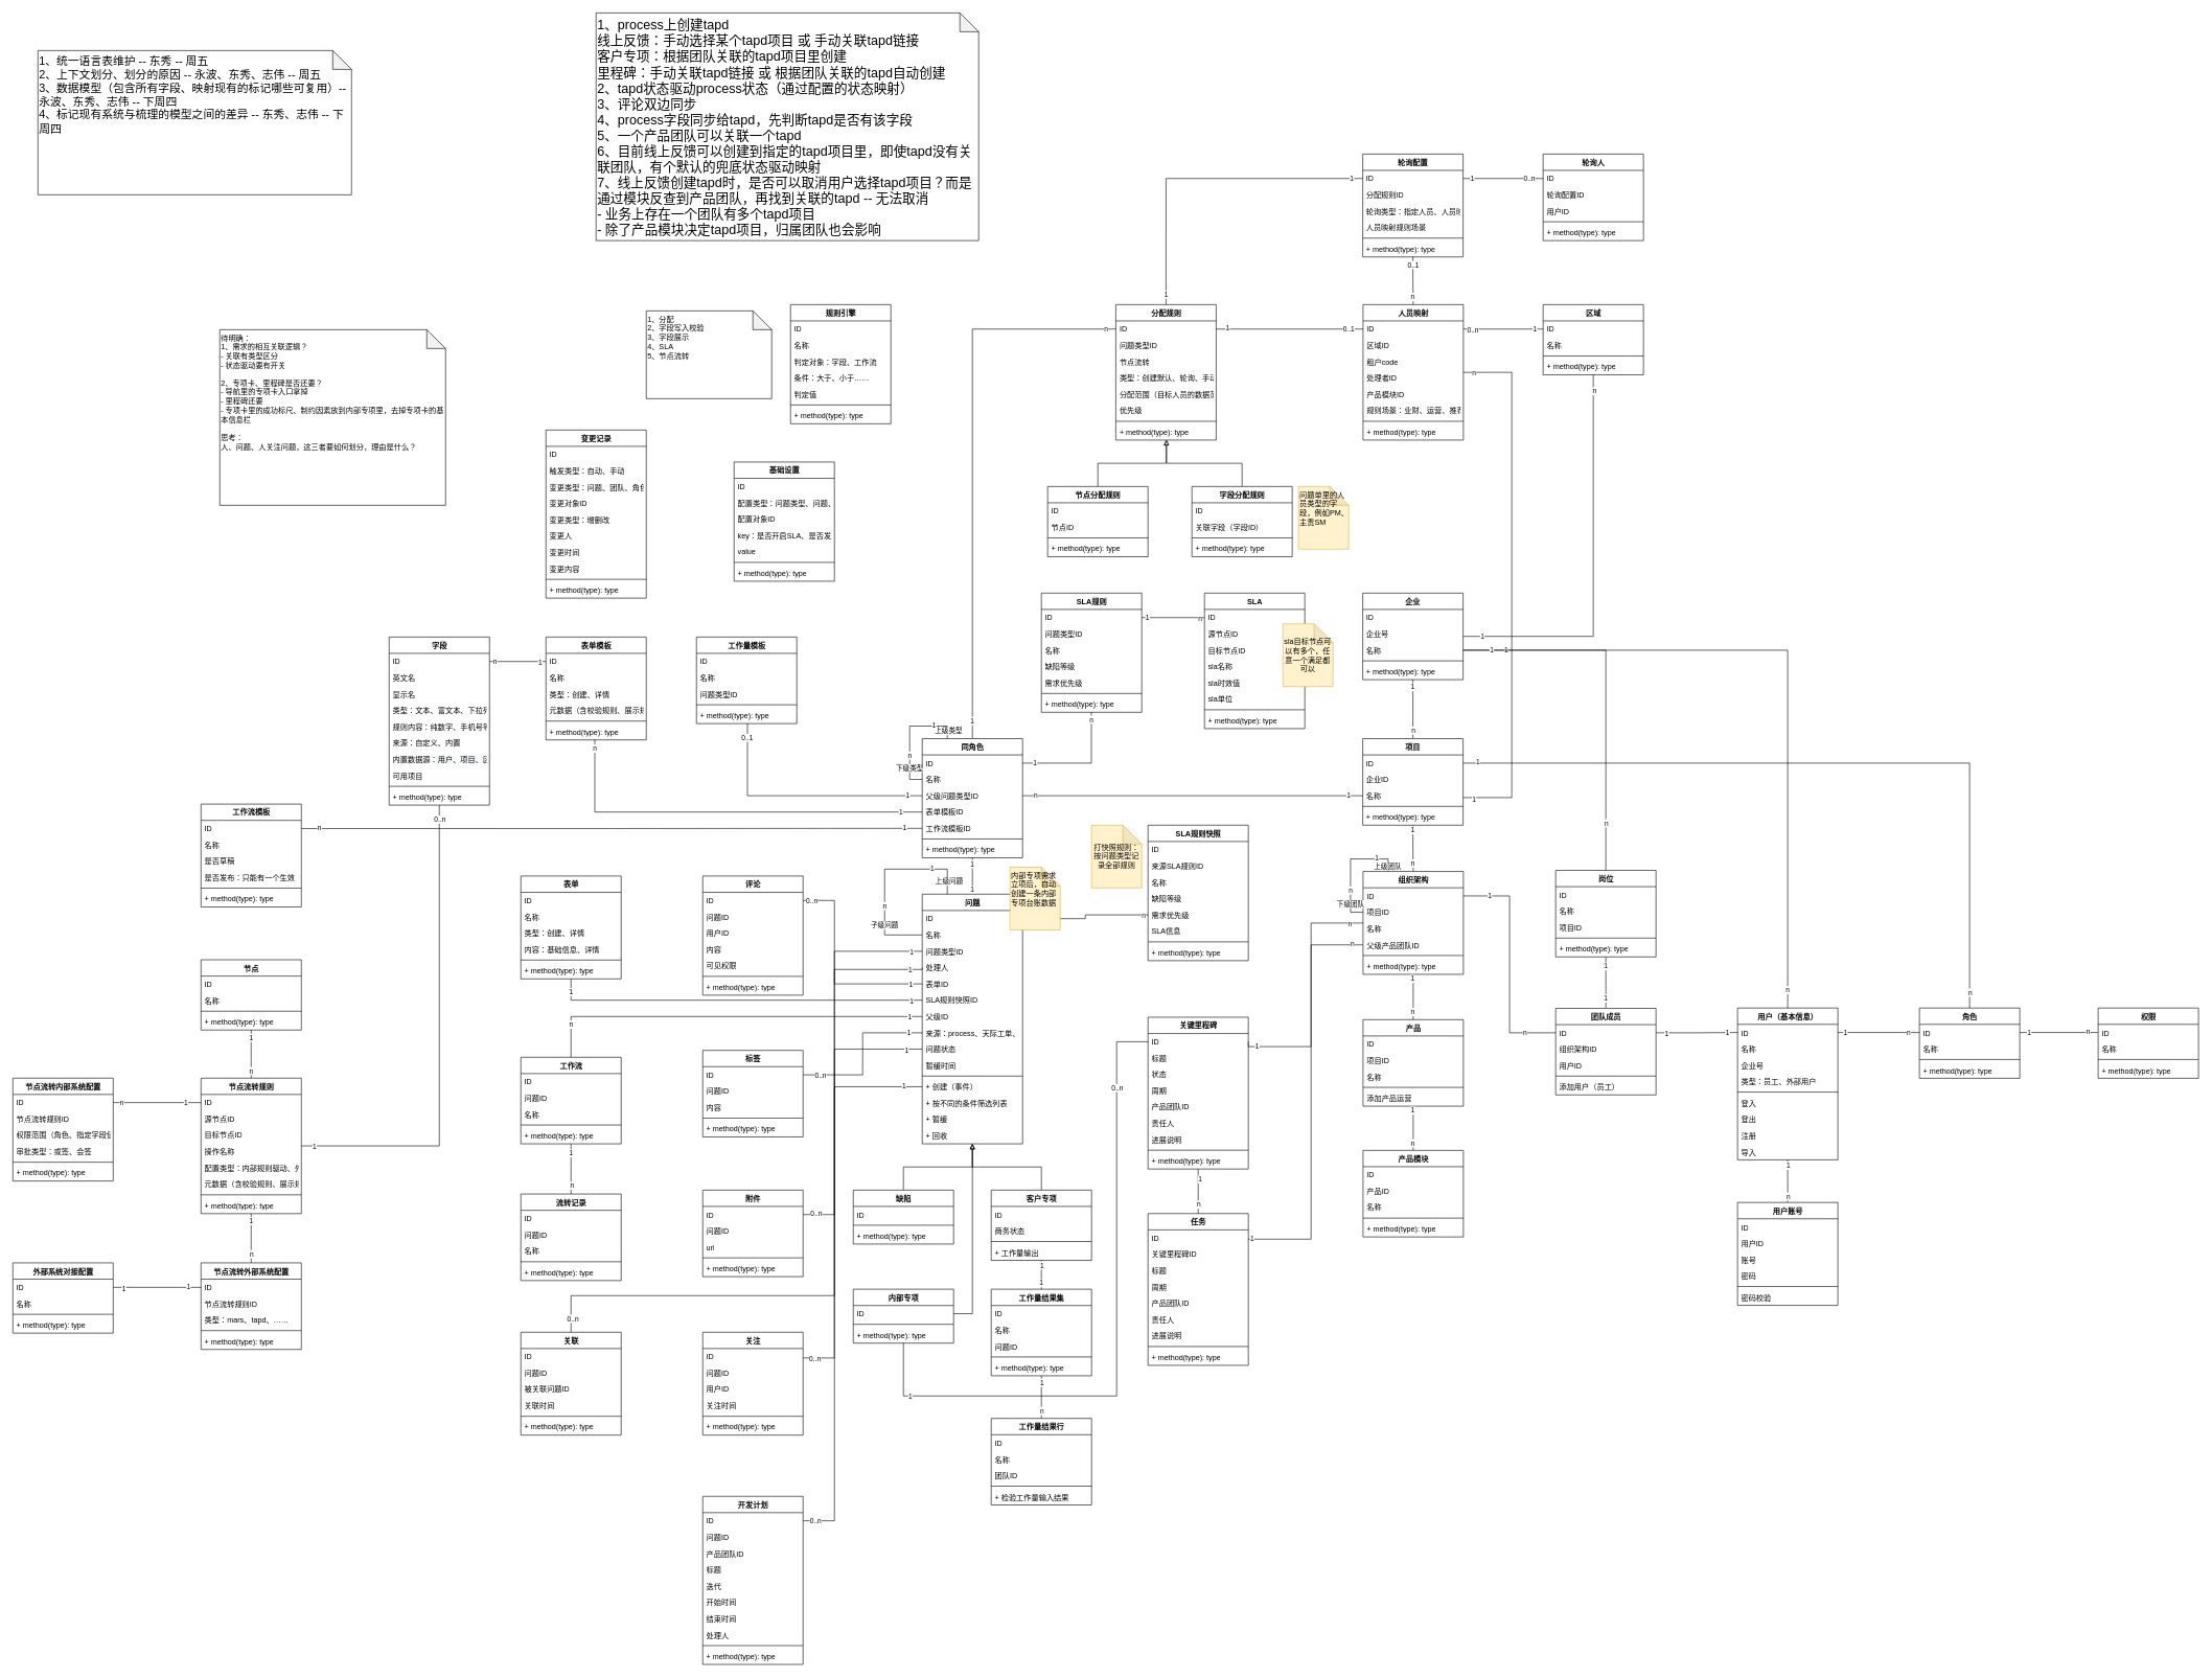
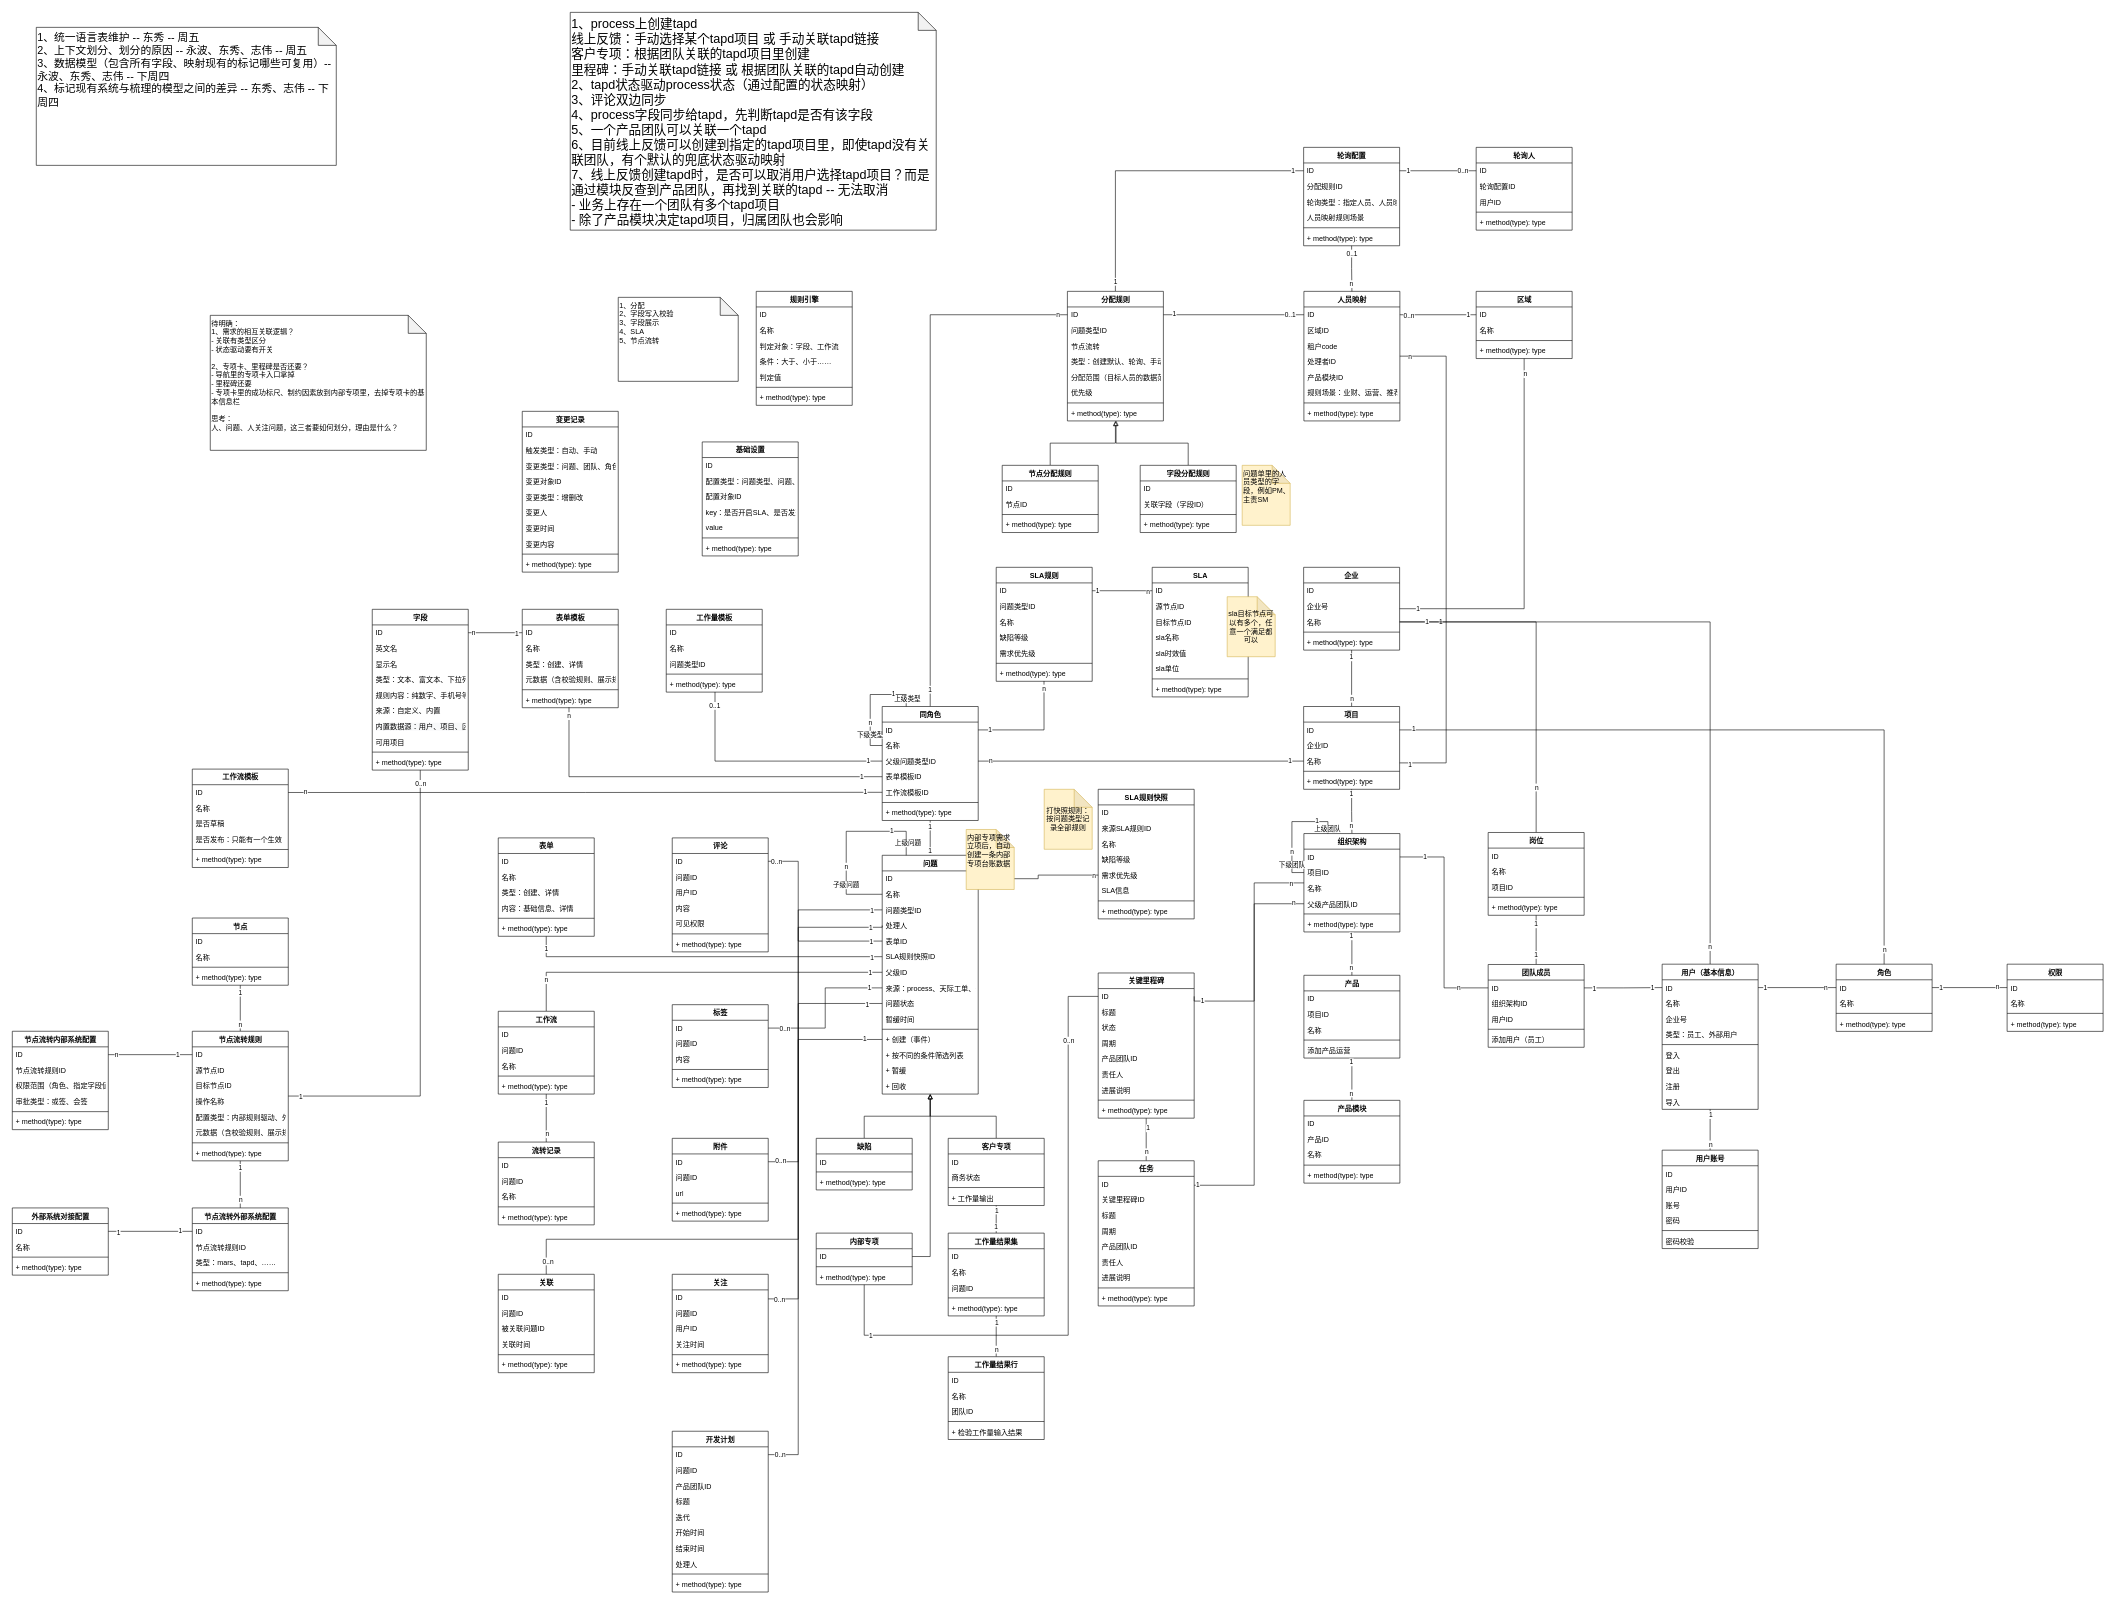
- <mxCell id="546" value="1、统一语言表维护 -- 东秀 -- 周五&lt;br style=&quot;font-size: 18px&quot;&gt;2、上下文划分、划分的原因 -- 永波、东秀、志伟 -- 周五&lt;br style=&quot;font-size: 18px&quot;&gt;3、数据模型（包含所有字段、映射现有的标记哪些可复用）-- 永波、东秀、志伟 -- 下周四&lt;br style=&quot;font-size: 18px&quot;&gt;4、标记现有系统与梳理的模型之间的差异 -- 东秀、志伟 -- 下周四&amp;nbsp;" style="shape=note;whiteSpace=wrap;html=1;backgroundOutline=1;darkOpacity=0.05;align=left;verticalAlign=top;fontSize=18;" parent="1" vertex="1"><mxGeometry x="60" y="80" width="500" height="230" as="geometry" /></mxCell>
+ <mxCell id="546" value="1、统一语言表维护 -- 东秀 -- 周五&lt;br style=&quot;font-size: 18px&quot;&gt;2、上下文划分、划分的原因 -- 永波、东秀、志伟 -- 周五&lt;br style=&quot;font-size: 18px&quot;&gt;3、数据模型（包含所有字段、映射现有的标记哪些可复用）-- 永波、东秀、志伟 -- 下周四&lt;br style=&quot;font-size: 18px&quot;&gt;4、标记现有系统与梳理的模型之间的差异 -- 东秀、志伟 -- 下周四&amp;nbsp;" style="shape=note;whiteSpace=wrap;html=1;backgroundOutline=1;darkOpacity=0.05;align=left;verticalAlign=top;fontSize=18;" parent="1" vertex="1"><mxGeometry x="60" y="45" width="500" height="230" as="geometry" /></mxCell>
- <mxCell id="453" value="待明确：&lt;br&gt;1、需求的相互关联逻辑？&lt;br&gt;- 关联有类型区分&lt;br&gt;- 状态驱动要有开关&lt;br&gt;&lt;br&gt;2、专项卡、里程碑是否还要？&lt;br&gt;- 导航里的专项卡入口拿掉&lt;br&gt;- 里程碑还要&lt;br&gt;- 专项卡里的成功标尺、制约因素放到内部专项里，去掉专项卡的基本信息栏&lt;br&gt;&lt;br&gt;思考：&lt;br&gt;人、问题、人关注问题，这三者要如何划分，理由是什么？" style="shape=note;whiteSpace=wrap;html=1;backgroundOutline=1;darkOpacity=0.05;align=left;verticalAlign=top;" parent="1" vertex="1"><mxGeometry x="350" y="525" width="360" height="280" as="geometry" /></mxCell>
+ <mxCell id="453" value="待明确：&lt;br&gt;1、需求的相互关联逻辑？&lt;br&gt;- 关联有类型区分&lt;br&gt;- 状态驱动要有开关&lt;br&gt;&lt;br&gt;2、专项卡、里程碑是否还要？&lt;br&gt;- 导航里的专项卡入口拿掉&lt;br&gt;- 里程碑还要&lt;br&gt;- 专项卡里的成功标尺、制约因素放到内部专项里，去掉专项卡的基本信息栏&lt;br&gt;&lt;br&gt;思考：&lt;br&gt;人、问题、人关注问题，这三者要如何划分，理由是什么？" style="shape=note;whiteSpace=wrap;html=1;backgroundOutline=1;darkOpacity=0.05;align=left;verticalAlign=top;" parent="1" vertex="1"><mxGeometry x="350" y="525" width="360" height="225" as="geometry" /></mxCell>
